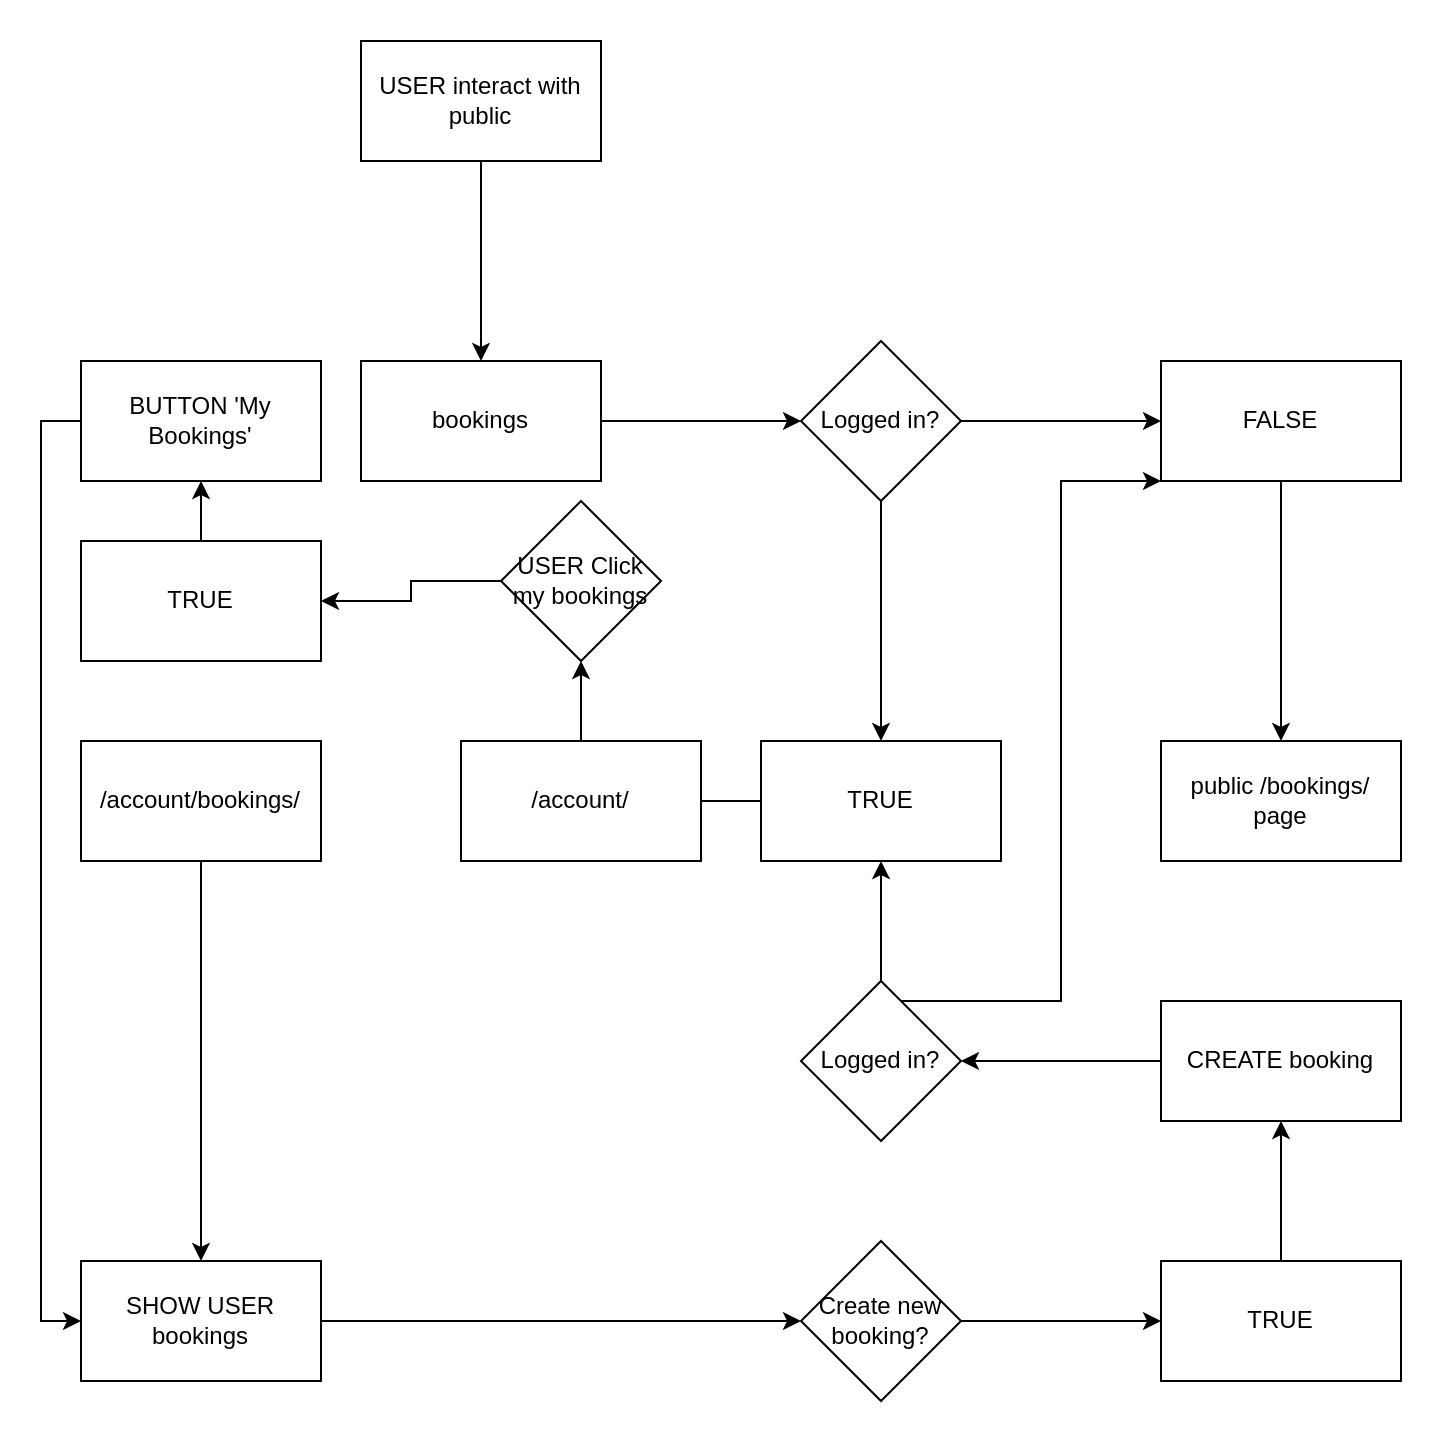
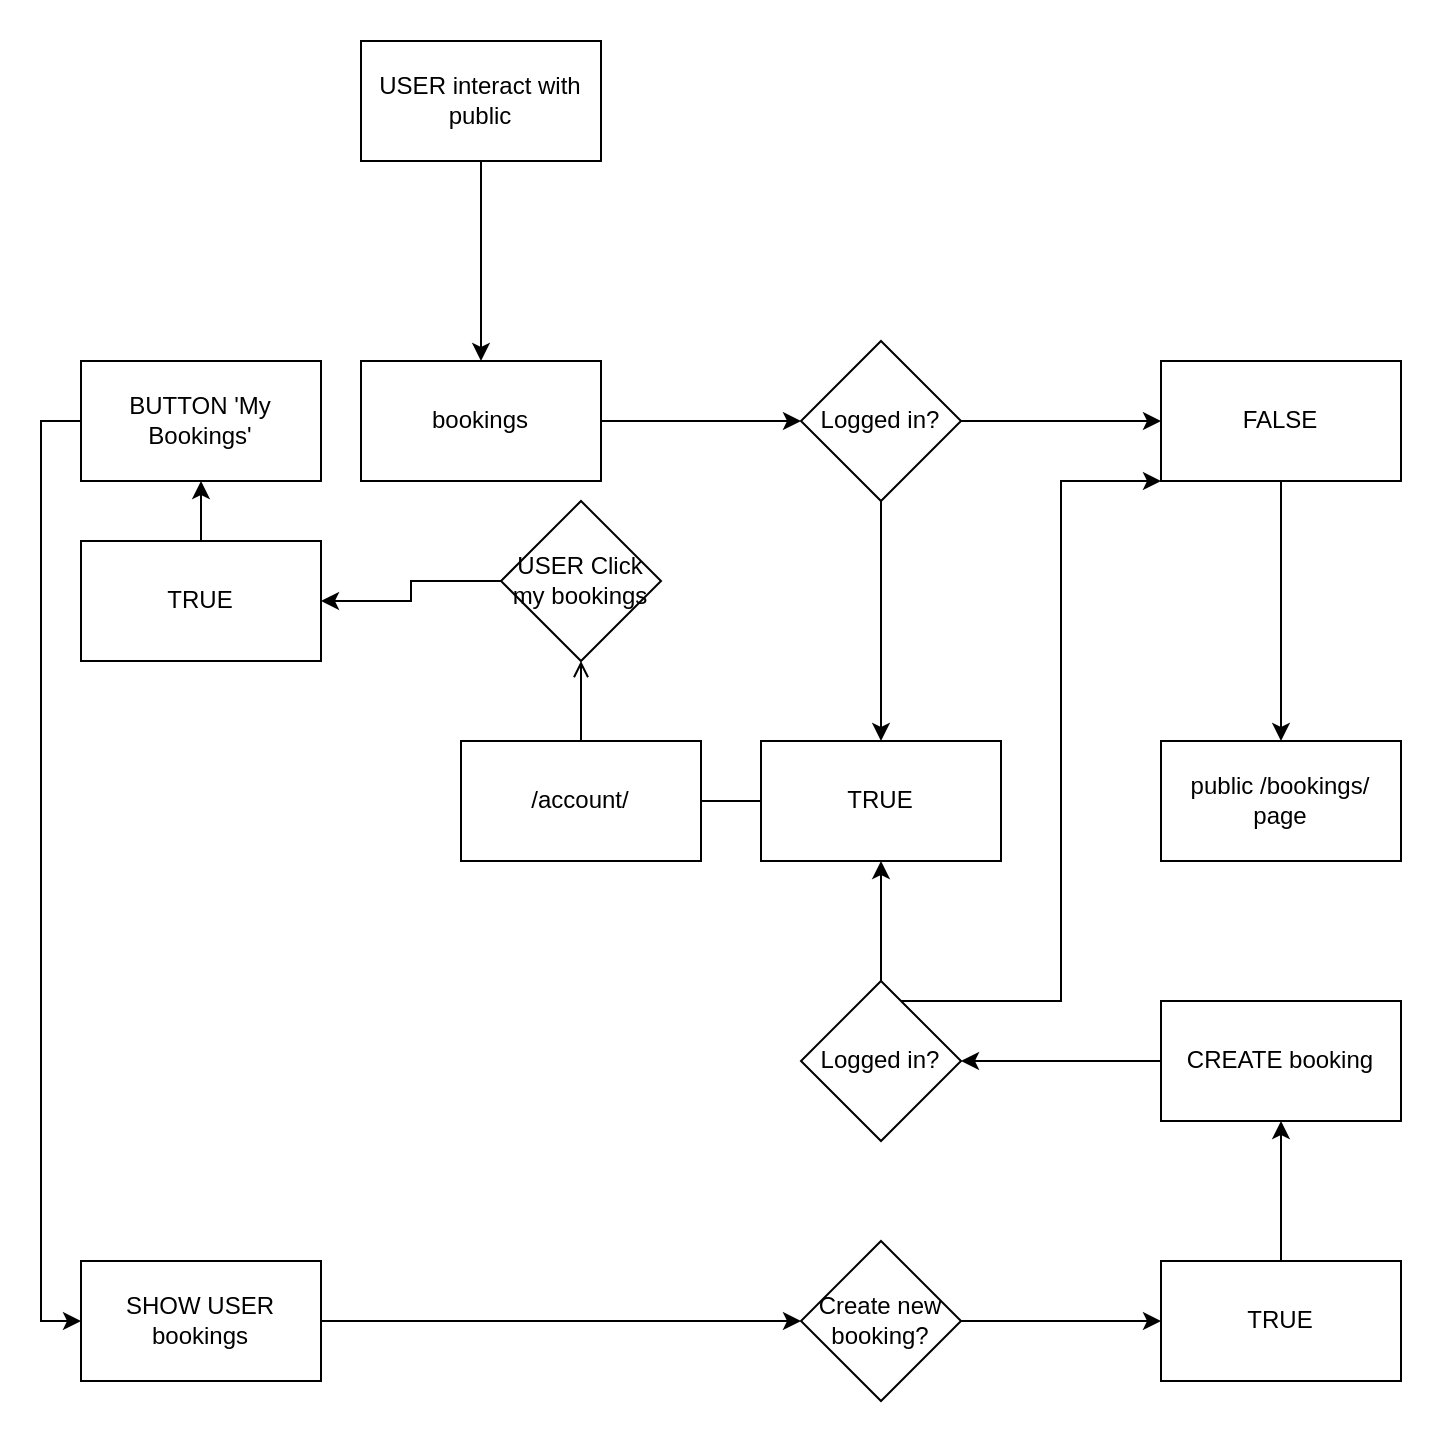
- <mxCell id="27" value="" style="edgeStyle=orthogonalEdgeStyle;rounded=0;orthogonalLoop=1;jettySize=auto;html=1;" edge="1" parent="1" source="28" target="31"><mxGeometry relative="1" as="geometry" /></mxCell>
+ <mxCell id="27" value="" style="edgeStyle=orthogonalEdgeStyle;rounded=0;orthogonalLoop=1;jettySize=auto;html=1;endArrow=open;" edge="1" parent="1" source="28" target="31"><mxGeometry relative="1" as="geometry" /></mxCell>
- <mxCell id="16" value="/account/bookings/" style="rounded=0;whiteSpace=wrap;html=1;" vertex="1" parent="1"><mxGeometry x="40" y="370" width="120" height="60" as="geometry" /></mxCell>
- <mxCell id="15" style="edgeStyle=orthogonalEdgeStyle;rounded=0;orthogonalLoop=1;jettySize=auto;html=1;entryX=0.5;entryY=0;entryDx=0;entryDy=0;" edge="1" parent="1" source="16" target="18"><mxGeometry relative="1" as="geometry" /></mxCell>
